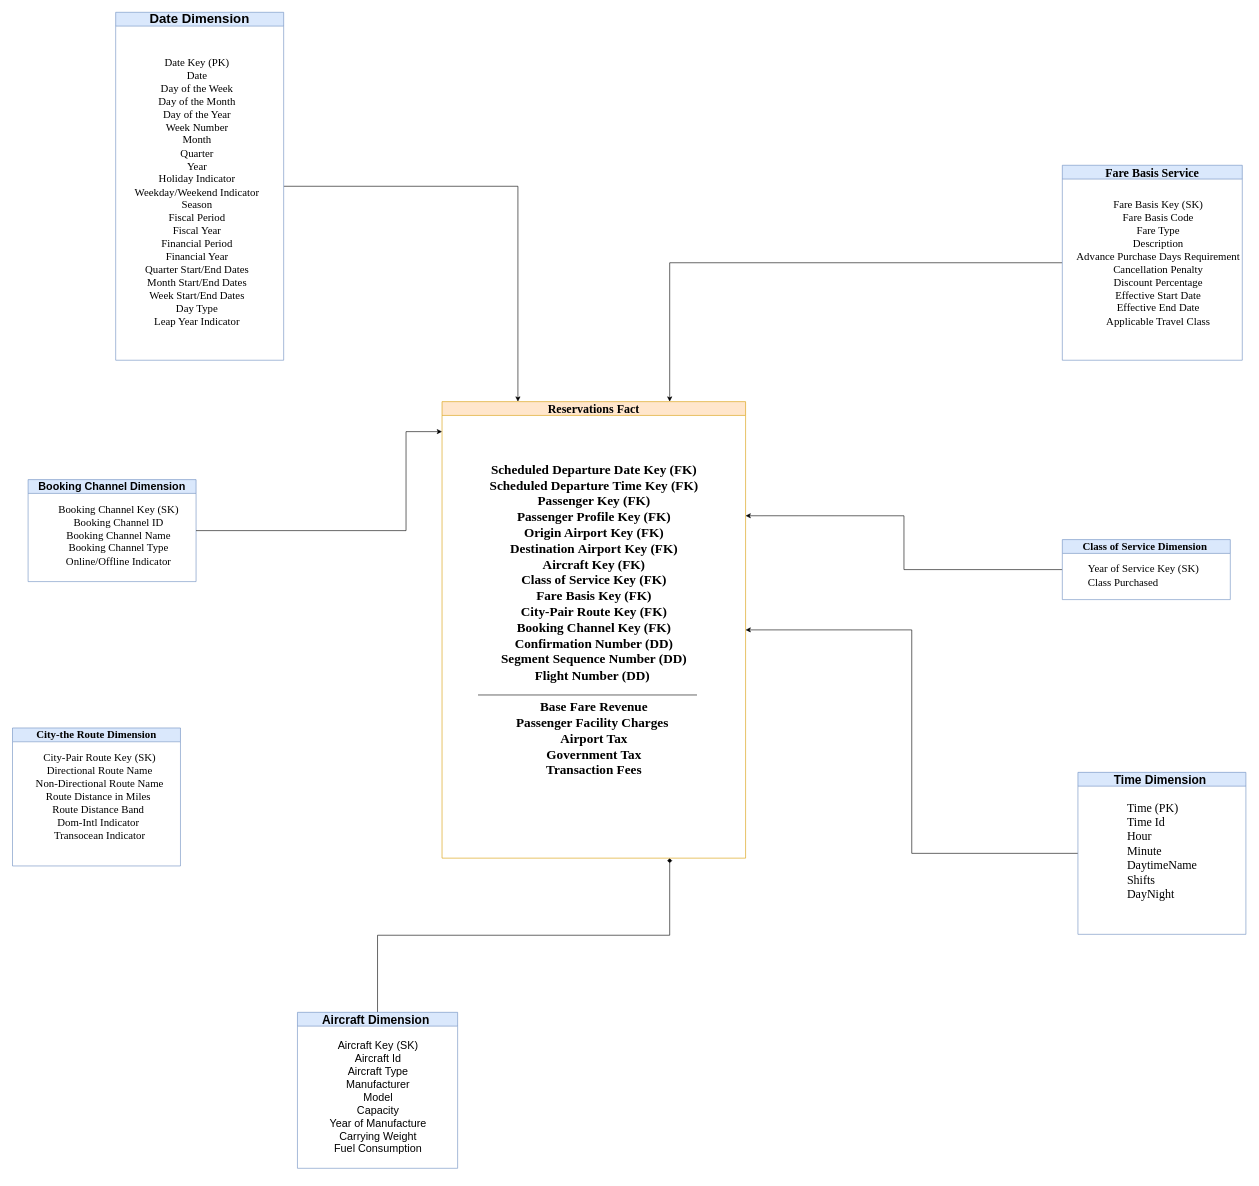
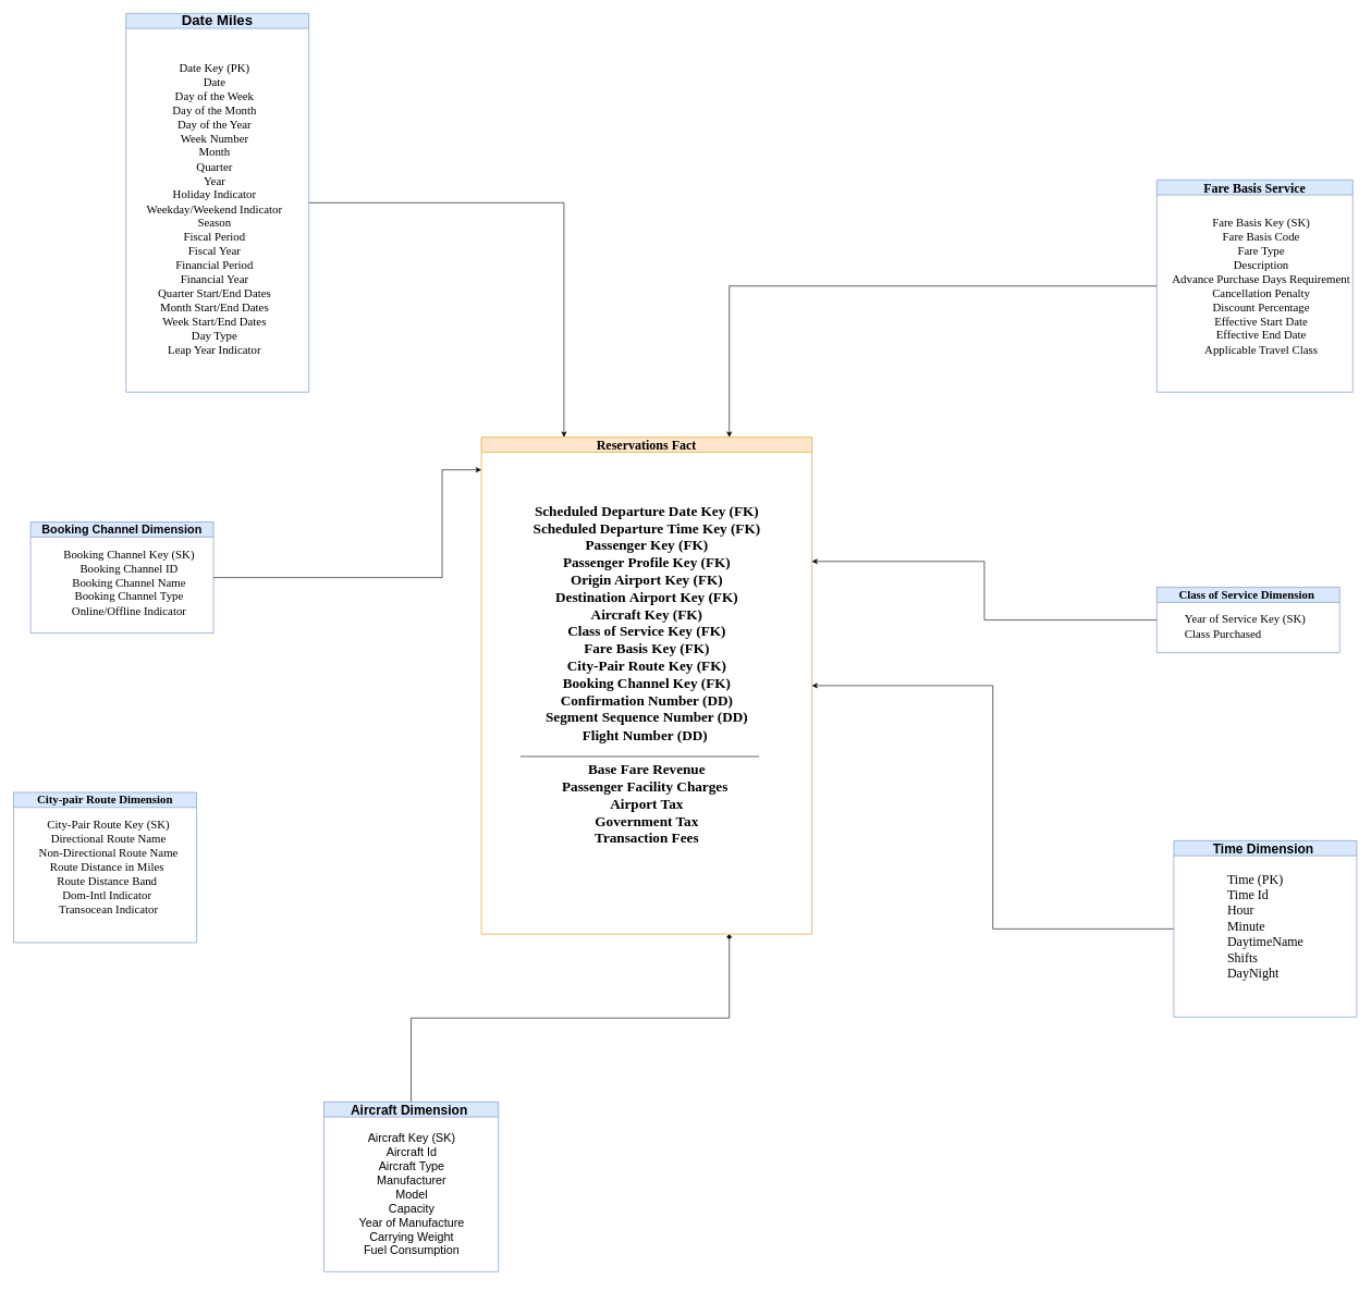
- <mxCell id="3" value="&lt;font style=&quot;font-size: 22px;&quot;&gt;Date Dimension&lt;/font&gt;" style="swimlane;whiteSpace=wrap;html=1;fillColor=#dae8fc;strokeColor=#6c8ebf;swimlaneFillColor=default;" vertex="1" parent="1"><mxGeometry x="192" y="20" width="280" height="580" as="geometry" /></mxCell>
+ <mxCell id="3" value="&lt;font style=&quot;font-size: 22px;&quot;&gt;Date Miles&lt;/font&gt;" style="swimlane;whiteSpace=wrap;html=1;fillColor=#dae8fc;strokeColor=#6c8ebf;swimlaneFillColor=default;" vertex="1" parent="1"><mxGeometry x="192" y="20" width="280" height="580" as="geometry" /></mxCell>
- <mxCell id="8" value="&lt;font face=&quot;Tahoma&quot; style=&quot;font-size: 18px;&quot;&gt;City-the Route Dimension&lt;/font&gt;" style="swimlane;whiteSpace=wrap;html=1;fontSize=14;fillColor=#dae8fc;strokeColor=#6c8ebf;swimlaneFillColor=default;" vertex="1" parent="1"><mxGeometry x="20" y="1213" width="280" height="230" as="geometry" /></mxCell>
+ <mxCell id="8" value="&lt;font face=&quot;Tahoma&quot; style=&quot;font-size: 18px;&quot;&gt;City-pair Route Dimension&lt;/font&gt;" style="swimlane;whiteSpace=wrap;html=1;fontSize=14;fillColor=#dae8fc;strokeColor=#6c8ebf;swimlaneFillColor=default;" vertex="1" parent="1"><mxGeometry x="20" y="1213" width="280" height="230" as="geometry" /></mxCell>
